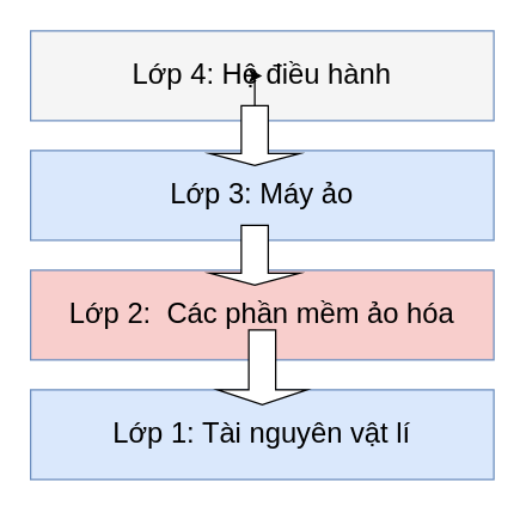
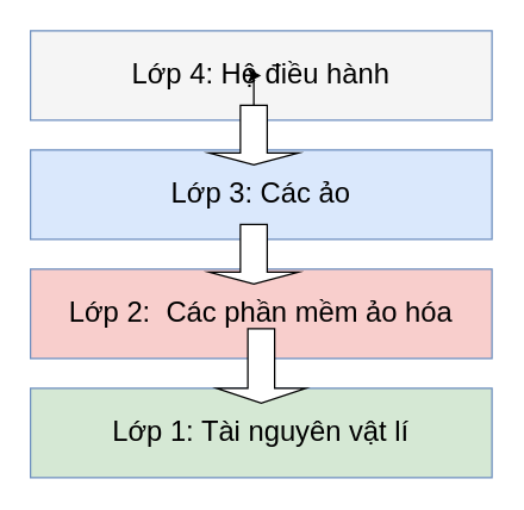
- <mxCell id="3" value="&lt;font style=&quot;font-size: 19px&quot;&gt;Lớp 3: Máy ảo&lt;/font&gt;" style="rounded=0;whiteSpace=wrap;html=1;fillColor=#dae8fc;strokeColor=#6c8ebf;" vertex="1" parent="1"><mxGeometry x="20" y="100" width="310" height="60" as="geometry" /></mxCell>
+ <mxCell id="3" value="&lt;font style=&quot;font-size: 19px&quot;&gt;Lớp 3: Các ảo&lt;/font&gt;" style="rounded=0;whiteSpace=wrap;html=1;fillColor=#dae8fc;strokeColor=#6c8ebf;" vertex="1" parent="1"><mxGeometry x="20" y="100" width="310" height="60" as="geometry" /></mxCell>
- <mxCell id="5" value="&lt;font style=&quot;font-size: 19px&quot;&gt;Lớp 1: Tài nguyên vật lí&lt;/font&gt;" style="rounded=0;whiteSpace=wrap;html=1;fillColor=#dae8fc;strokeColor=#6c8ebf;" vertex="1" parent="1"><mxGeometry x="20" y="260" width="310" height="60" as="geometry" /></mxCell>
+ <mxCell id="5" value="&lt;font style=&quot;font-size: 19px&quot;&gt;Lớp 1: Tài nguyên vật lí&lt;/font&gt;" style="rounded=0;whiteSpace=wrap;html=1;fillColor=#d5e8d4;strokeColor=#6c8ebf;" vertex="1" parent="1"><mxGeometry x="20" y="260" width="310" height="60" as="geometry" /></mxCell>
